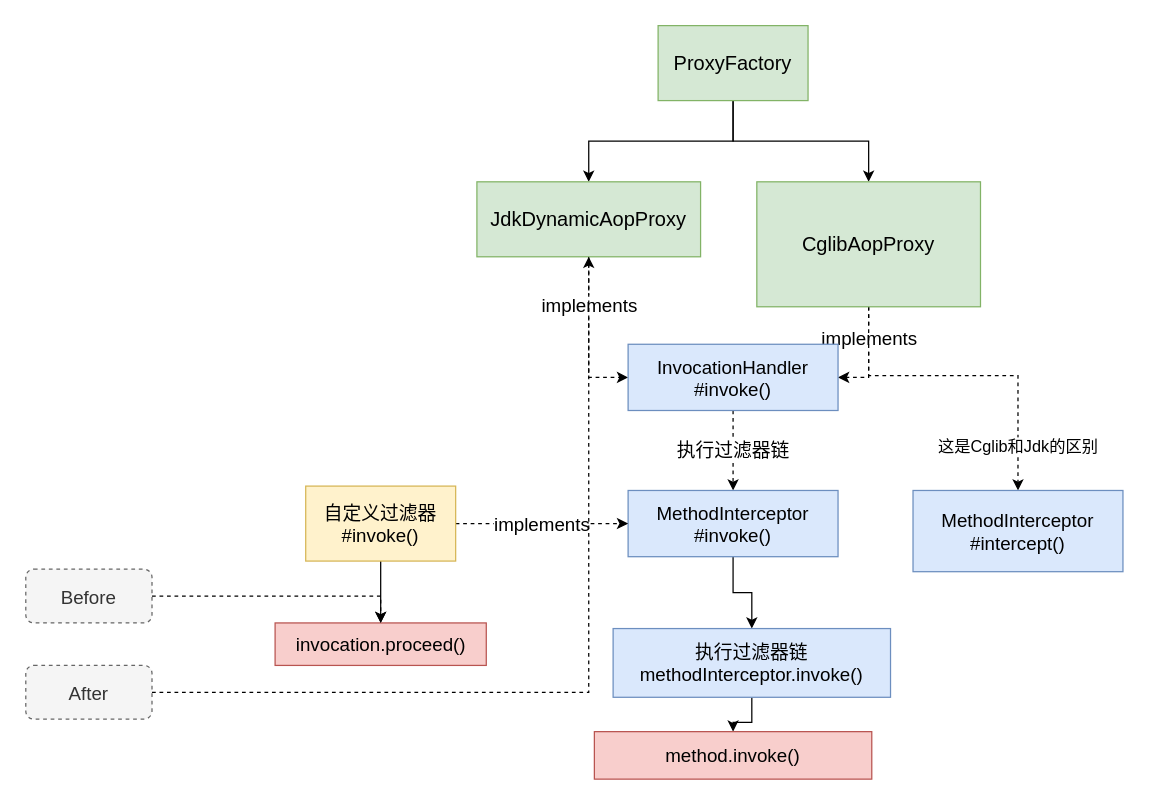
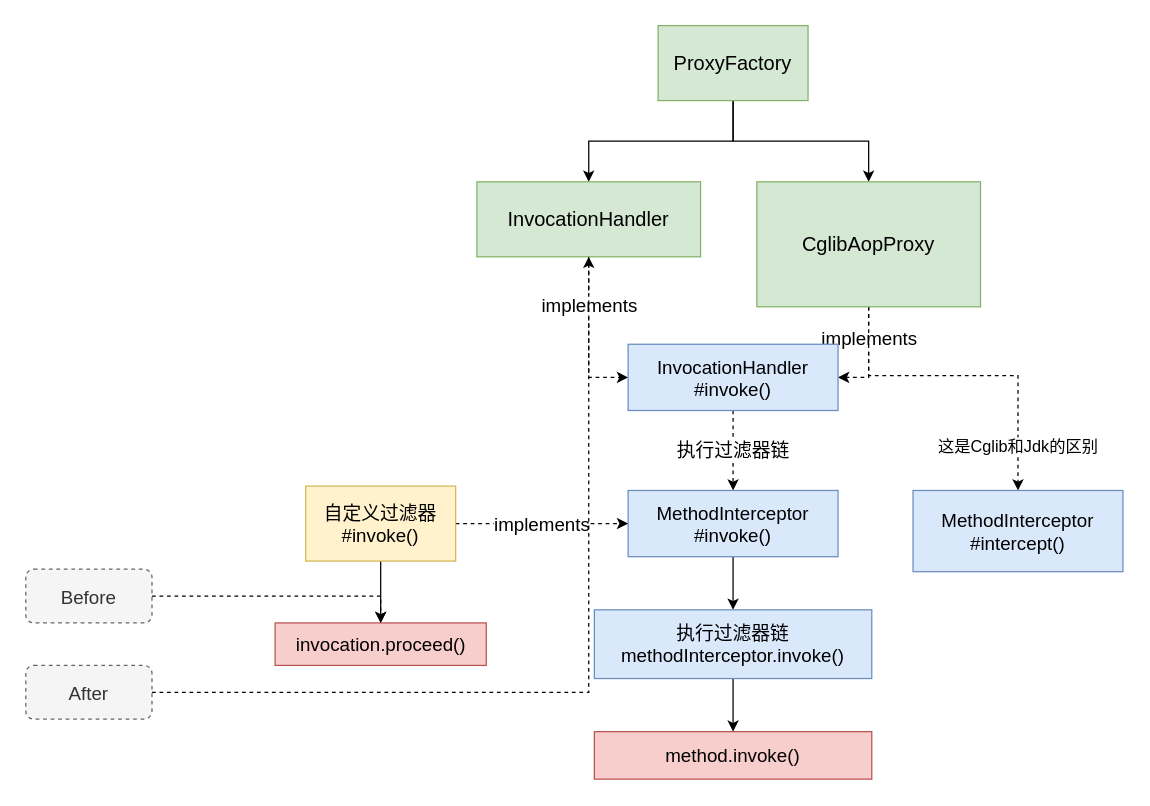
- <mxCell id="7" value="&lt;span style=&quot;font-size: 16px&quot;&gt;JdkDynamicAopProxy&lt;/span&gt;" style="rounded=0;whiteSpace=wrap;html=1;fillColor=#d5e8d4;strokeColor=#82b366;" parent="1" vertex="1"><mxGeometry x="381" y="145" width="179" height="60" as="geometry" /></mxCell>
+ <mxCell id="7" value="&lt;span style=&quot;font-size: 16px&quot;&gt;InvocationHandler&lt;/span&gt;" style="rounded=0;whiteSpace=wrap;html=1;fillColor=#d5e8d4;strokeColor=#82b366;" parent="1" vertex="1"><mxGeometry x="381" y="145" width="179" height="60" as="geometry" /></mxCell>
- <mxCell id="21" value="&lt;font style=&quot;font-size: 15px&quot;&gt;执行过滤器链&lt;br&gt;methodInterceptor.invoke()&lt;br&gt;&lt;/font&gt;" style="rounded=0;whiteSpace=wrap;html=1;fillColor=#dae8fc;strokeColor=#6c8ebf;" parent="1" vertex="1"><mxGeometry x="490" y="502.5" width="222" height="55" as="geometry" /></mxCell>
+ <mxCell id="21" value="&lt;font style=&quot;font-size: 15px&quot;&gt;执行过滤器链&lt;br&gt;methodInterceptor.invoke()&lt;br&gt;&lt;/font&gt;" style="rounded=0;whiteSpace=wrap;html=1;fillColor=#dae8fc;strokeColor=#6c8ebf;" parent="1" vertex="1"><mxGeometry x="475" y="487.5" width="222" height="55" as="geometry" /></mxCell>
